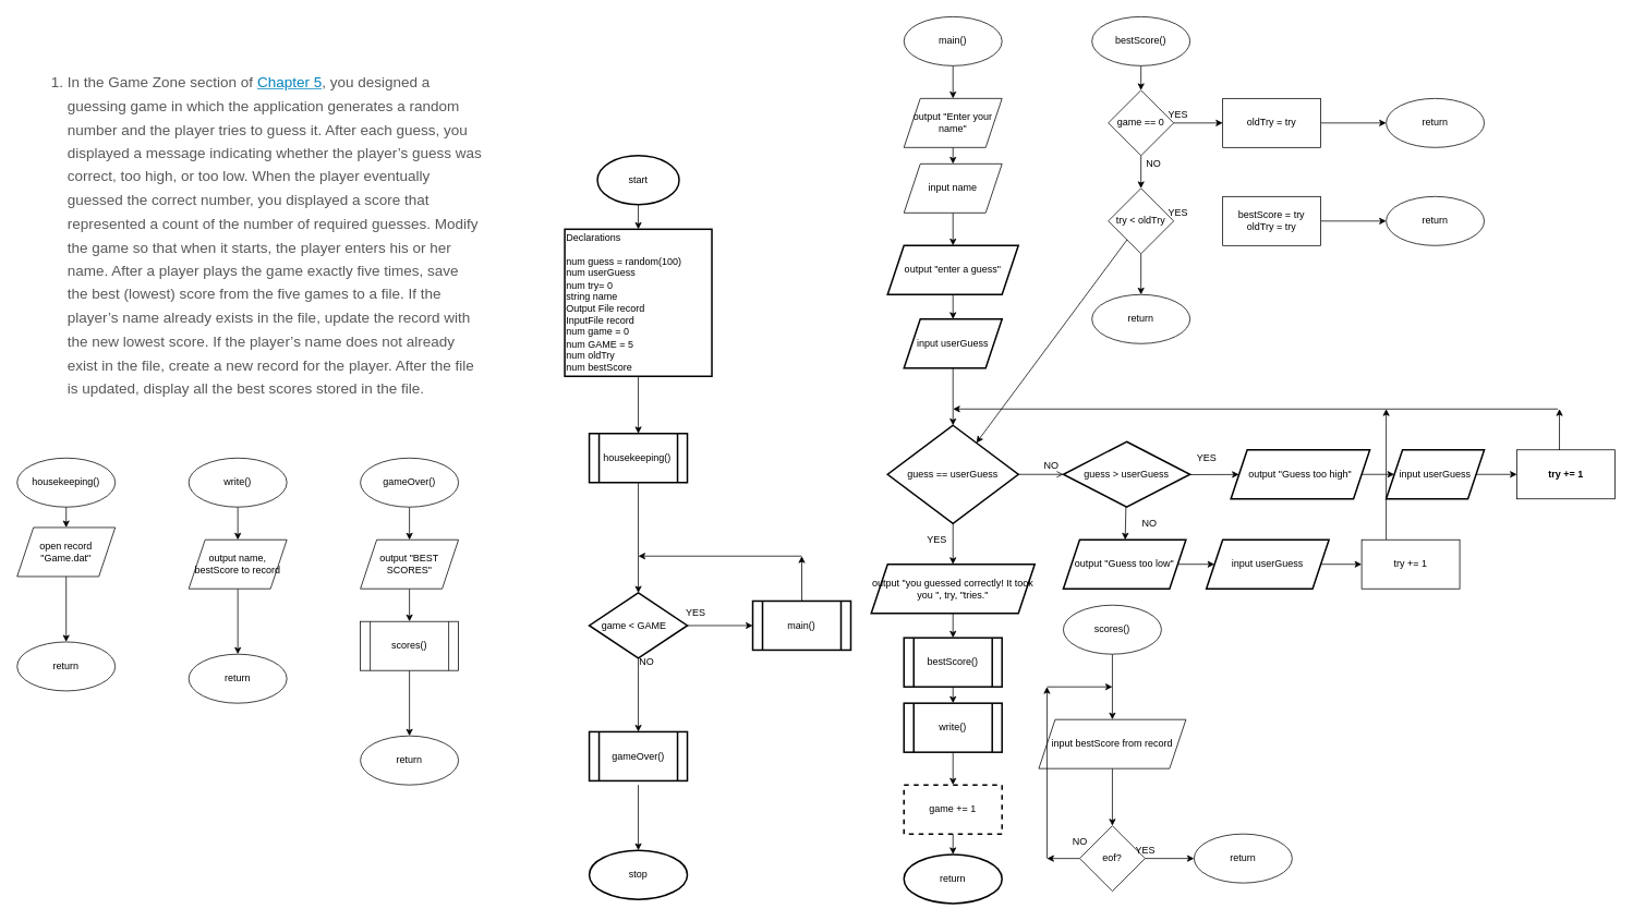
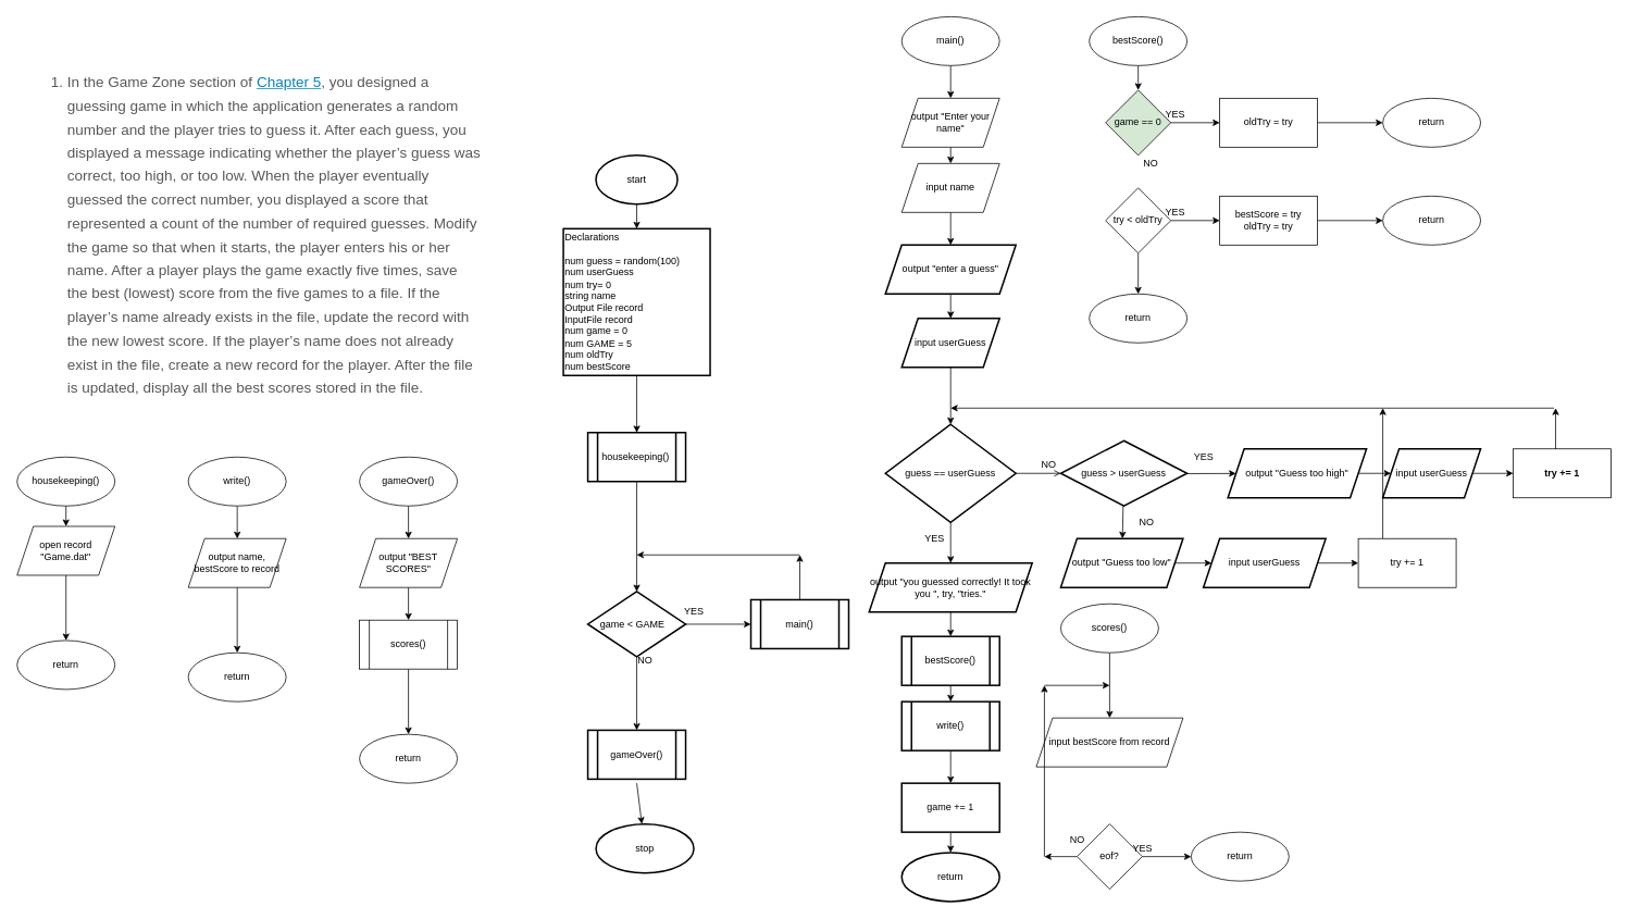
- <mxCell id="60" value="game == 0" style="rhombus;whiteSpace=wrap;html=1;" vertex="1" parent="1"><mxGeometry x="1355" y="110" width="80" height="80" as="geometry" /></mxCell>
+ <mxCell id="60" value="game == 0" style="rhombus;whiteSpace=wrap;html=1;fillColor=#d5e8d4;" vertex="1" parent="1"><mxGeometry x="1355" y="110" width="80" height="80" as="geometry" /></mxCell>
- <mxCell id="59" value="" style="edgeStyle=none;html=1;" edge="1" parent="1" source="60" target="66"><mxGeometry relative="1" as="geometry" /></mxCell>
- <mxCell id="64" value="" style="edgeStyle=none;html=1;" edge="1" parent="1" source="66" target="17"><mxGeometry relative="1" as="geometry" /></mxCell>
+ <mxCell id="64" value="" style="edgeStyle=none;html=1;" edge="1" parent="1" source="66" target="72"><mxGeometry relative="1" as="geometry" /></mxCell>
- <mxCell id="96" value="" style="edgeStyle=none;html=1;" edge="1" parent="1" source="97" target="100"><mxGeometry relative="1" as="geometry" /></mxCell>
- <mxCell id="50" value="game += 1" style="whiteSpace=wrap;html=1;strokeWidth=2;dashed=1;" vertex="1" parent="1"><mxGeometry x="1105" y="960" width="120" height="60" as="geometry" /></mxCell>
+ <mxCell id="50" value="game += 1" style="whiteSpace=wrap;html=1;strokeWidth=2;" vertex="1" parent="1"><mxGeometry x="1105" y="960" width="120" height="60" as="geometry" /></mxCell>
- <mxCell id="8" value="stop" style="ellipse;whiteSpace=wrap;html=1;strokeWidth=2;" vertex="1" parent="1"><mxGeometry x="720" y="1040" width="120" height="60" as="geometry" /></mxCell>
+ <mxCell id="8" value="stop" style="ellipse;whiteSpace=wrap;html=1;strokeWidth=2;" vertex="1" parent="1"><mxGeometry x="730" y="1010" width="120" height="60" as="geometry" /></mxCell>
